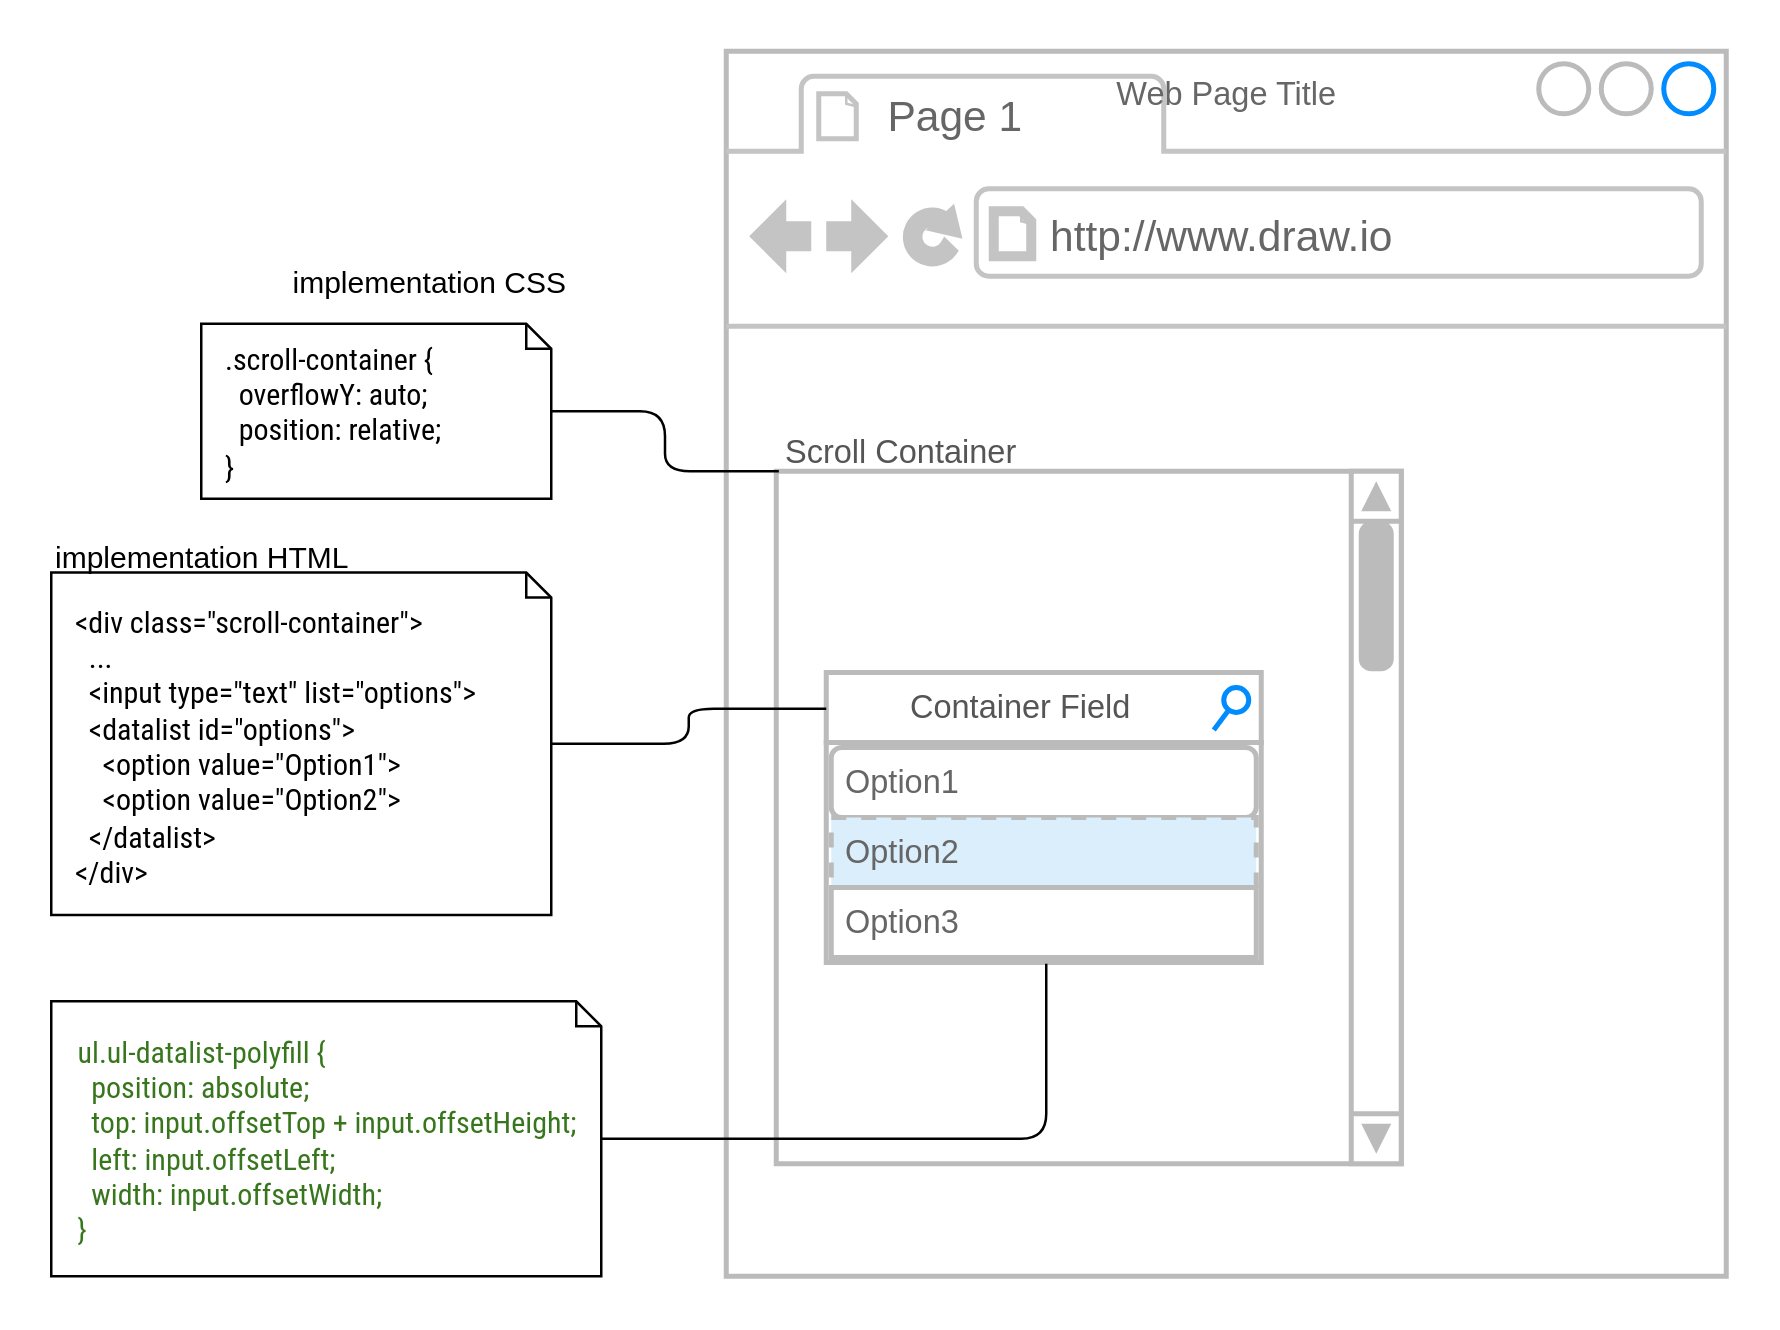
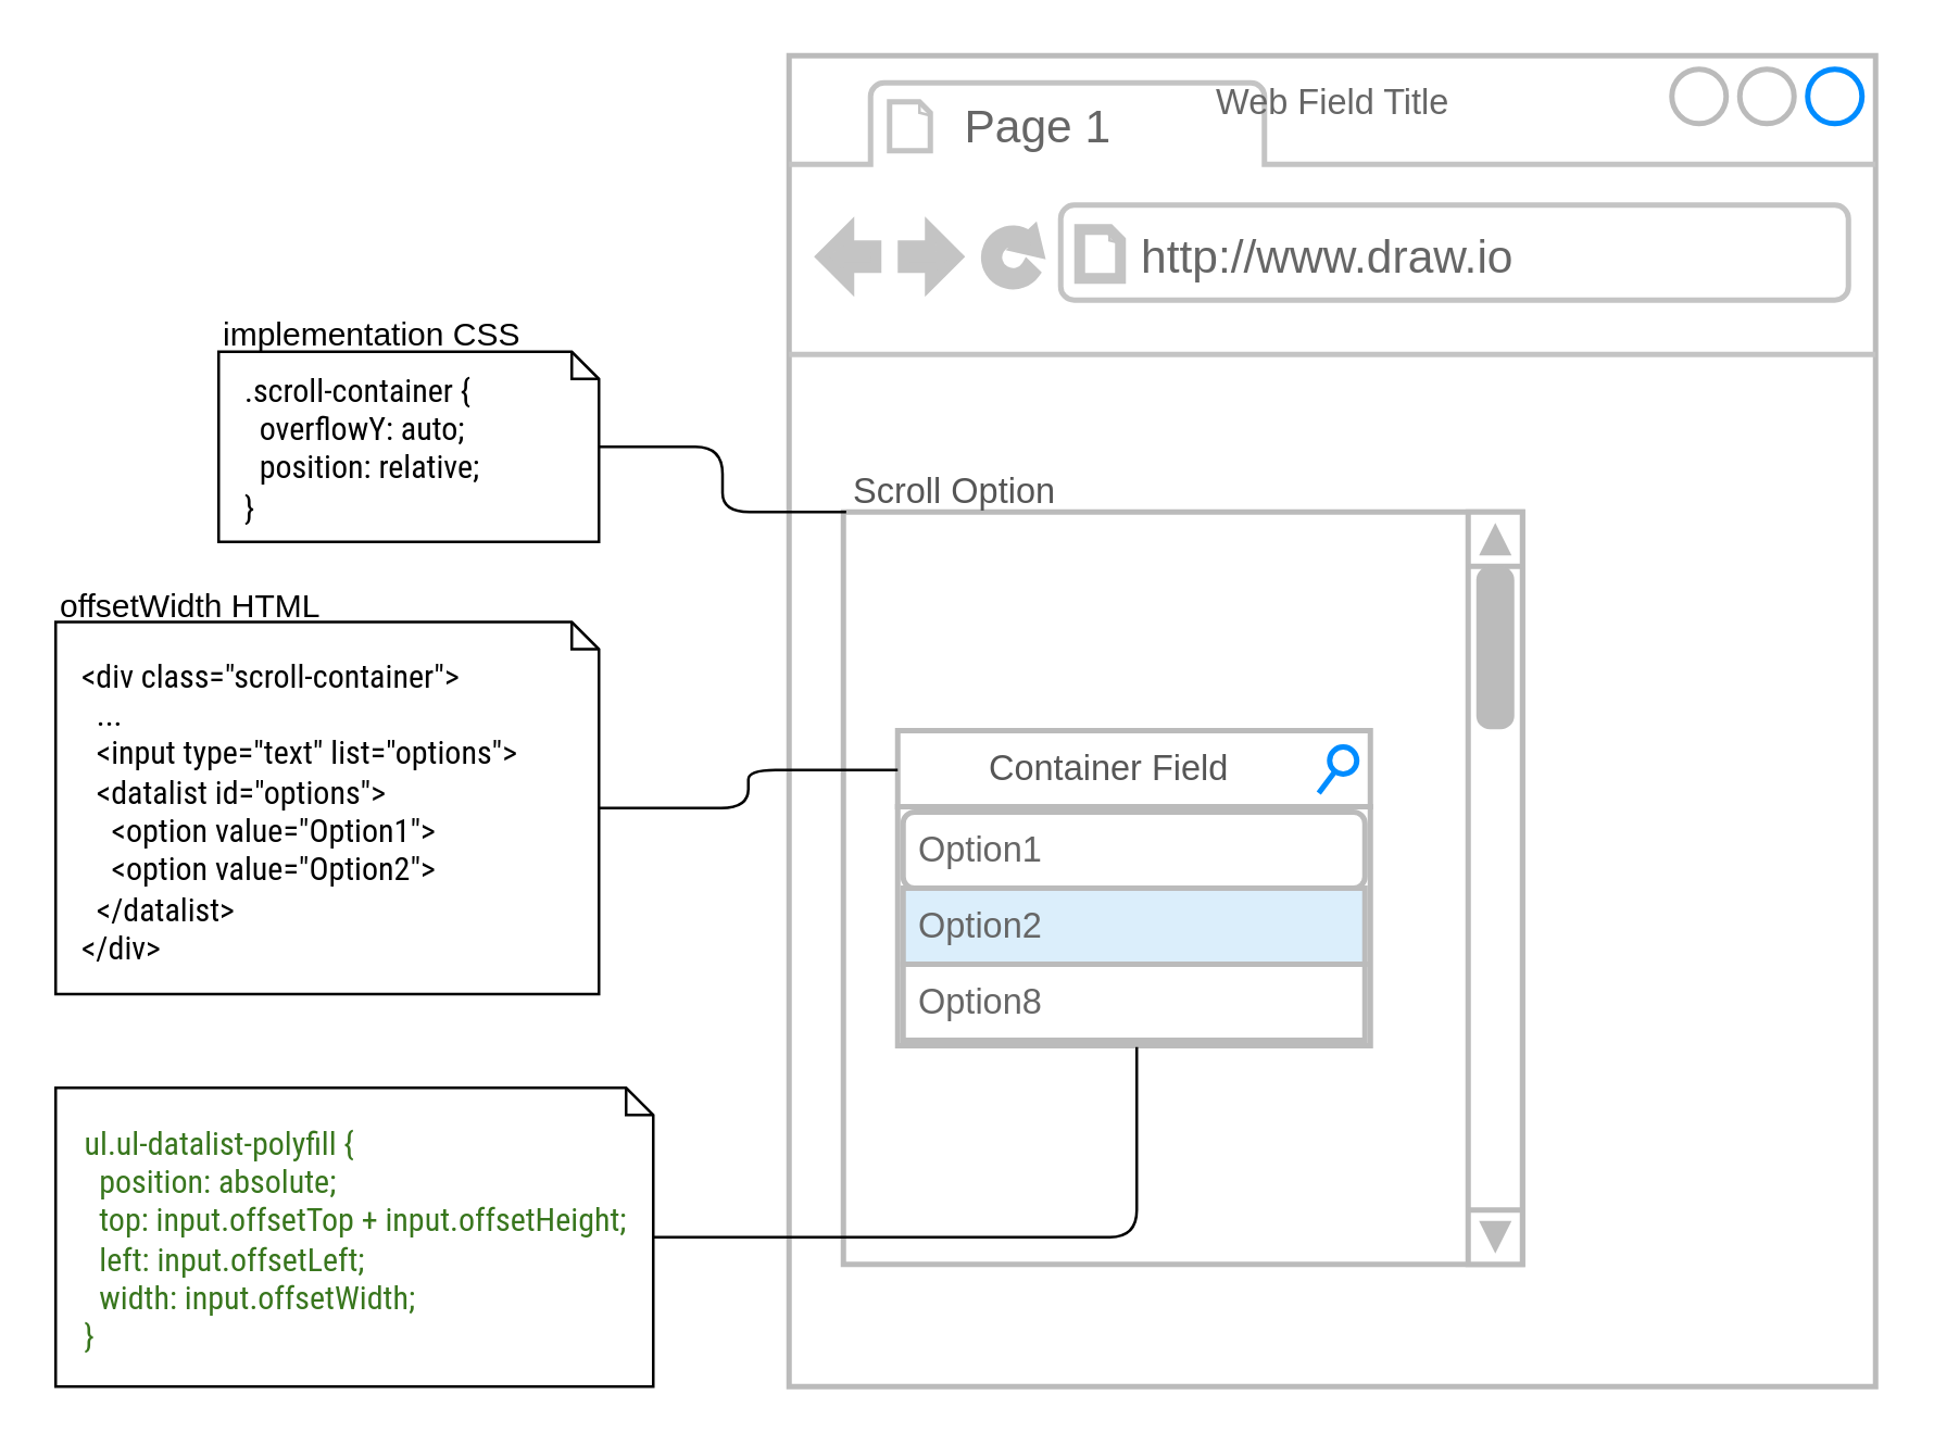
- <mxCell id="2" value="&lt;div style='width: 107.0px;height: 33.0px;word-break: break-word;'&gt;&lt;div align=&quot;center&quot;&gt;&lt;span style=&quot;font-family:Helvetica;font-size:13px;text-decoration:none;color:rgb(102, 102, 102);font-weight:normal; line-height: normal;&quot;&gt;Web Page Title&lt;/span&gt;&lt;/div&gt;&lt;/div&gt;" style="shape=mxgraph.mockup.containers.browserWindow;shadow=0;strokeWidth=2;fillColor=#FFFFFF;strokeColor=#BBBBBB;opacity=100.0;html=1;nl2Br=0;verticalAlign=top;align=center;spacingLeft=2.0;spacingRight=2;spacingTop=3.0;spacingBottom=10;gliffyId=4;" vertex="1" parent="1"><mxGeometry x="290" y="20" width="400" height="490" as="geometry" /></mxCell>
+ <mxCell id="2" value="&lt;div style='width: 107.0px;height: 33.0px;word-break: break-word;'&gt;&lt;div align=&quot;center&quot;&gt;&lt;span style=&quot;font-family:Helvetica;font-size:13px;text-decoration:none;color:rgb(102, 102, 102);font-weight:normal; line-height: normal;&quot;&gt;Web Field Title&lt;/span&gt;&lt;/div&gt;&lt;/div&gt;" style="shape=mxgraph.mockup.containers.browserWindow;shadow=0;strokeWidth=2;fillColor=#FFFFFF;strokeColor=#BBBBBB;opacity=100.0;html=1;nl2Br=0;verticalAlign=top;align=center;spacingLeft=2.0;spacingRight=2;spacingTop=3.0;spacingBottom=10;gliffyId=4;" vertex="1" parent="1"><mxGeometry x="290" y="20" width="400" height="490" as="geometry" /></mxCell>
- <mxCell id="17" value="&lt;div style='width: 147.0px;height: 14.0px;word-break: break-word;'&gt;&lt;div align=&quot;left&quot;&gt;&lt;span style=&quot;font-family:Arial;font-size:12px; line-height: 0;&quot;&gt;&lt;span style=&quot; line-height: normal;&quot;&gt;implementation CSS&lt;/span&gt;&lt;/span&gt;&lt;/div&gt;&lt;/div&gt;" style="text;html=1;nl2Br=0;html=1;nl2Br=0;verticalAlign=middle;align=left;spacingLeft=0.0;spacingRight=0;whiteSpace=wrap;gliffyId=47;" vertex="1" parent="1"><mxGeometry x="115" y="105" width="150" height="14" as="geometry" /></mxCell>
+ <mxCell id="17" value="&lt;div style='width: 147.0px;height: 14.0px;word-break: break-word;'&gt;&lt;div align=&quot;left&quot;&gt;&lt;span style=&quot;font-family:Arial;font-size:12px; line-height: 0;&quot;&gt;&lt;span style=&quot; line-height: normal;&quot;&gt;implementation CSS&lt;/span&gt;&lt;/span&gt;&lt;/div&gt;&lt;/div&gt;" style="text;html=1;nl2Br=0;html=1;nl2Br=0;verticalAlign=middle;align=left;spacingLeft=0.0;spacingRight=0;whiteSpace=wrap;gliffyId=47;" vertex="1" parent="1"><mxGeometry x="80" y="115" width="150" height="14" as="geometry" /></mxCell>
- <mxCell id="4" value="&lt;div style='width: 104.0px;height: 13.0px;word-break: break-word;'&gt;&lt;div align=&quot;left&quot;&gt;&lt;span style=&quot;font-family:Helvetica;font-size:13px;color:rgb(85, 85, 85); line-height: normal;&quot;&gt;Scroll Container&lt;/span&gt;&lt;/div&gt;&lt;/div&gt;" style="shape=rect;shadow=0;strokeWidth=2;fillColor=#FFFFFF;strokeColor=#BBBBBB;opacity=100.0;html=1;nl2Br=0;verticalLabelPosition=top;verticalAlign=bottom;align=left;spacingLeft=2.0;spacingRight=0;gliffyId=18;" vertex="1" parent="3"><mxGeometry width="250" height="277" as="geometry" /></mxCell>
+ <mxCell id="4" value="&lt;div style='width: 104.0px;height: 13.0px;word-break: break-word;'&gt;&lt;div align=&quot;left&quot;&gt;&lt;span style=&quot;font-family:Helvetica;font-size:13px;color:rgb(85, 85, 85); line-height: normal;&quot;&gt;Scroll Option&lt;/span&gt;&lt;/div&gt;&lt;/div&gt;" style="shape=rect;shadow=0;strokeWidth=2;fillColor=#FFFFFF;strokeColor=#BBBBBB;opacity=100.0;html=1;nl2Br=0;verticalLabelPosition=top;verticalAlign=bottom;align=left;spacingLeft=2.0;spacingRight=0;gliffyId=18;" vertex="1" parent="3"><mxGeometry width="250" height="277" as="geometry" /></mxCell>
- <mxCell id="18" value="&lt;div style='width: 147.0px;height: 14.0px;word-break: break-word;'&gt;&lt;div align=&quot;left&quot;&gt;&lt;span style=&quot;font-family:Arial;font-size:12px; line-height: 0;&quot;&gt;&lt;span style=&quot; line-height: normal;&quot;&gt;implementation HTML&lt;/span&gt;&lt;/span&gt;&lt;/div&gt;&lt;/div&gt;" style="text;html=1;nl2Br=0;html=1;nl2Br=0;verticalAlign=middle;align=left;spacingLeft=0.0;spacingRight=0;whiteSpace=wrap;gliffyId=53;" vertex="1" parent="1"><mxGeometry x="20" y="214.5" width="150" height="14" as="geometry" /></mxCell>
+ <mxCell id="18" value="&lt;div style='width: 147.0px;height: 14.0px;word-break: break-word;'&gt;&lt;div align=&quot;left&quot;&gt;&lt;span style=&quot;font-family:Arial;font-size:12px; line-height: 0;&quot;&gt;&lt;span style=&quot; line-height: normal;&quot;&gt;offsetWidth HTML&lt;/span&gt;&lt;/span&gt;&lt;/div&gt;&lt;/div&gt;" style="text;html=1;nl2Br=0;html=1;nl2Br=0;verticalAlign=middle;align=left;spacingLeft=0.0;spacingRight=0;whiteSpace=wrap;gliffyId=53;" vertex="1" parent="1"><mxGeometry x="20" y="214.5" width="150" height="14" as="geometry" /></mxCell>
- <mxCell id="8" value="&lt;div style='width: 167.0px;height: 27.0px;word-break: break-word;'&gt;&lt;div align=&quot;left&quot;&gt;&lt;span style=&quot;font-size:13px;text-decoration:none;color:#666666; line-height: normal;&quot;&gt;Option2&lt;/span&gt;&lt;/div&gt;&lt;/div&gt;" style="shadow=0;strokeWidth=2;fillColor=#DBEEFB;strokeColor=#BBBBBB;opacity=100.0;html=1;nl2Br=0;verticalAlign=top;align=left;spacingLeft=4.0;spacingRight=4;spacingTop=-1.0;spacingBottom=6;whiteSpace=wrap;gliffyId=14;dashed=1;" vertex="1" parent="6"><mxGeometry x="2" y="30" width="170" height="28" as="geometry" /></mxCell>
+ <mxCell id="8" value="&lt;div style='width: 167.0px;height: 27.0px;word-break: break-word;'&gt;&lt;div align=&quot;left&quot;&gt;&lt;span style=&quot;font-size:13px;text-decoration:none;color:#666666; line-height: normal;&quot;&gt;Option2&lt;/span&gt;&lt;/div&gt;&lt;/div&gt;" style="shadow=0;strokeWidth=2;fillColor=#DBEEFB;strokeColor=#BBBBBB;opacity=100.0;html=1;nl2Br=0;verticalAlign=top;align=left;spacingLeft=4.0;spacingRight=4;spacingTop=-1.0;spacingBottom=6;whiteSpace=wrap;gliffyId=14;" vertex="1" parent="6"><mxGeometry x="2" y="30" width="170" height="28" as="geometry" /></mxCell>
- <mxCell id="9" value="&lt;div style='width: 167.0px;height: 27.0px;word-break: break-word;'&gt;&lt;div align=&quot;left&quot;&gt;&lt;span style=&quot;font-size:13px;text-decoration:none;color:#666666; line-height: normal;&quot;&gt;Option3&lt;/span&gt;&lt;/div&gt;&lt;/div&gt;" style="shadow=0;strokeWidth=2;fillColor=#FFFFFF;strokeColor=#BBBBBB;opacity=100.0;html=1;nl2Br=0;verticalAlign=top;align=left;spacingLeft=4.0;spacingRight=4;spacingTop=-1.0;spacingBottom=6;whiteSpace=wrap;gliffyId=16;" vertex="1" parent="6"><mxGeometry x="2" y="58" width="170" height="28" as="geometry" /></mxCell>
+ <mxCell id="9" value="&lt;div style='width: 167.0px;height: 27.0px;word-break: break-word;'&gt;&lt;div align=&quot;left&quot;&gt;&lt;span style=&quot;font-size:13px;text-decoration:none;color:#666666; line-height: normal;&quot;&gt;Option8&lt;/span&gt;&lt;/div&gt;&lt;/div&gt;" style="shadow=0;strokeWidth=2;fillColor=#FFFFFF;strokeColor=#BBBBBB;opacity=100.0;html=1;nl2Br=0;verticalAlign=top;align=left;spacingLeft=4.0;spacingRight=4;spacingTop=-1.0;spacingBottom=6;whiteSpace=wrap;gliffyId=16;" vertex="1" parent="6"><mxGeometry x="2" y="58" width="170" height="28" as="geometry" /></mxCell>
